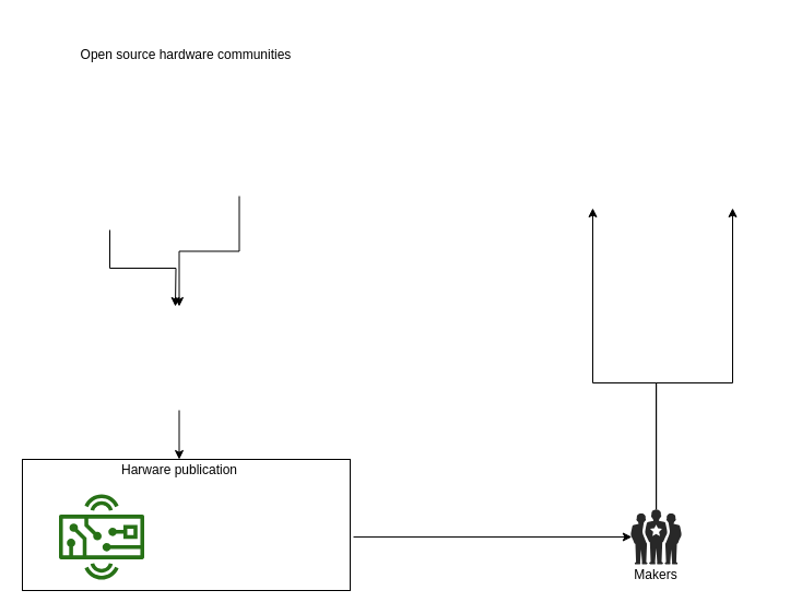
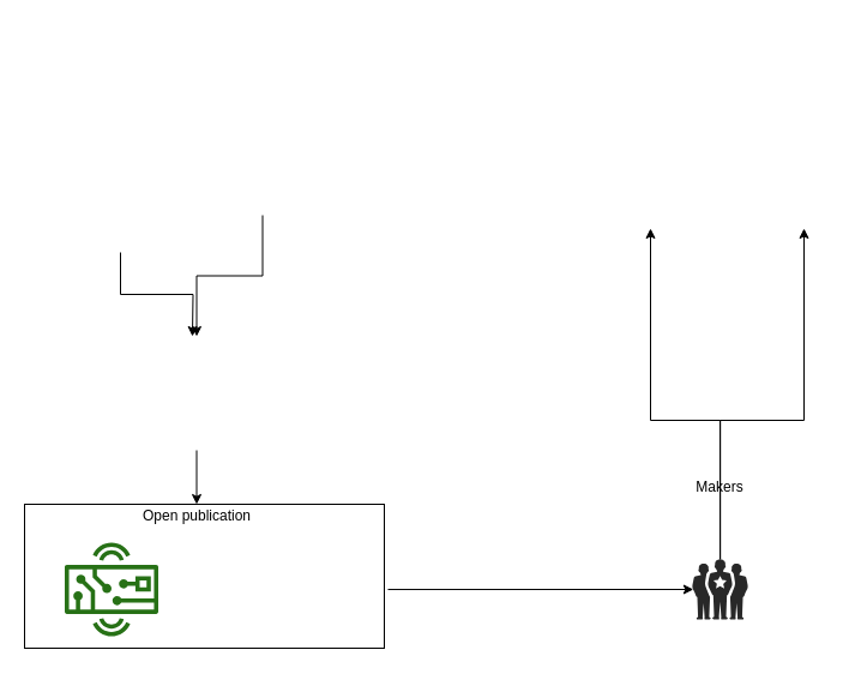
- <mxCell id="6" value="Open source hardware communities" style="text;html=1;strokeColor=none;fillColor=none;align=center;verticalAlign=middle;whiteSpace=wrap;rounded=0;" vertex="1" parent="1"><mxGeometry x="40" y="20" width="260" height="60" as="geometry" /></mxCell>
- <mxCell id="15" value="Harware publication" style="text;html=1;strokeColor=none;fillColor=none;align=center;verticalAlign=middle;whiteSpace=wrap;rounded=0;" vertex="1" parent="1"><mxGeometry x="93.5" y="420" width="140" height="20" as="geometry" /></mxCell>
+ <mxCell id="15" value="Open publication" style="text;html=1;strokeColor=none;fillColor=none;align=center;verticalAlign=middle;whiteSpace=wrap;rounded=0;" vertex="1" parent="1"><mxGeometry x="93.5" y="420" width="140" height="20" as="geometry" /></mxCell>
- <mxCell id="16" value="Makers" style="text;html=1;strokeColor=none;fillColor=none;align=center;verticalAlign=middle;whiteSpace=wrap;rounded=0;" vertex="1" parent="1"><mxGeometry x="530" y="516" width="140" height="20" as="geometry" /></mxCell>
+ <mxCell id="16" value="Makers" style="text;html=1;strokeColor=none;fillColor=none;align=center;verticalAlign=middle;whiteSpace=wrap;rounded=0;" vertex="1" parent="1"><mxGeometry x="530" y="396" width="140" height="20" as="geometry" /></mxCell>
